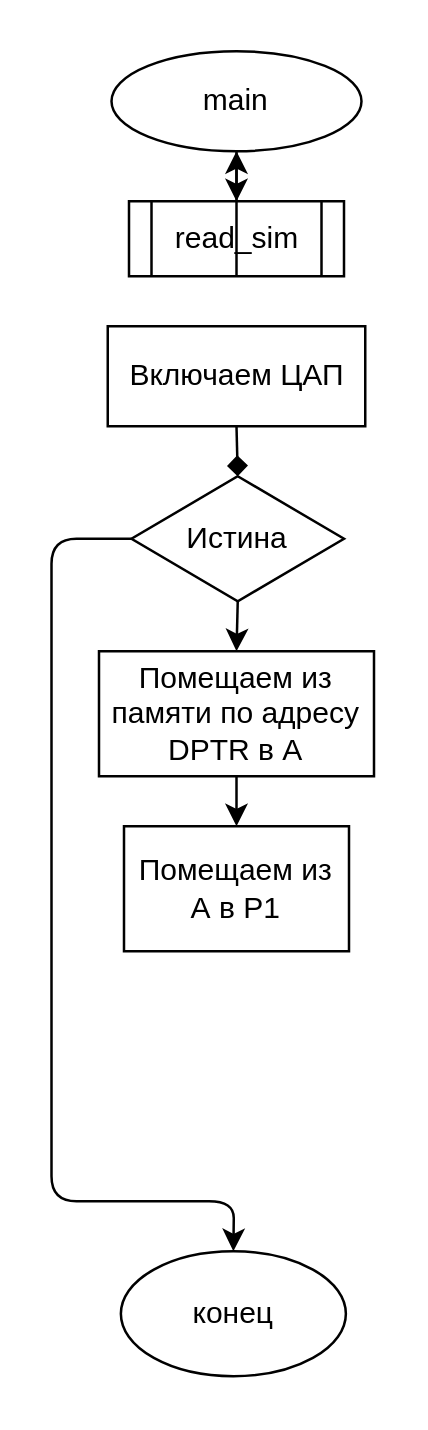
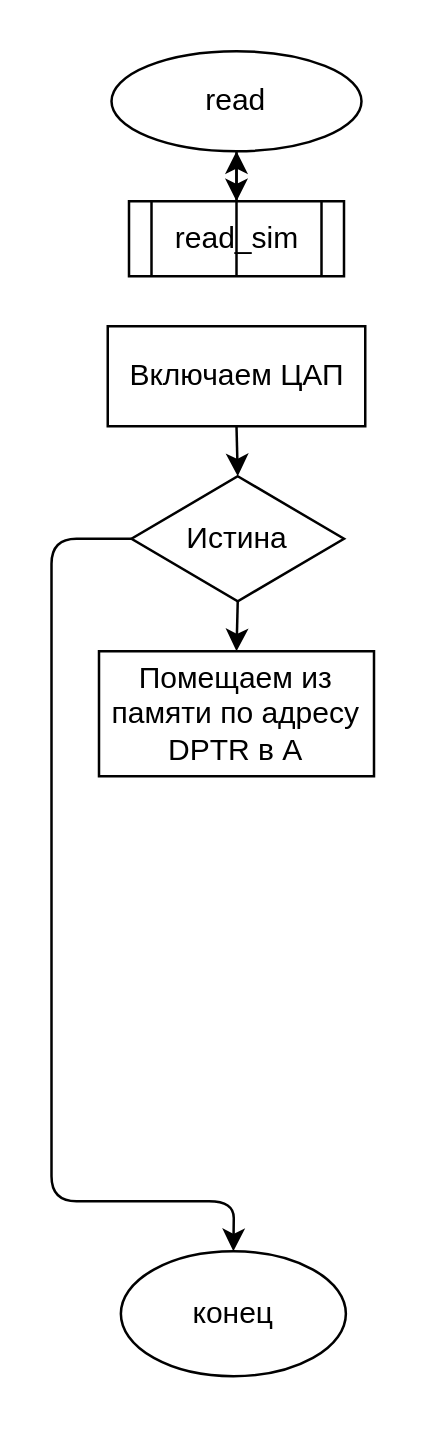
- <mxCell id="2" value="main" style="ellipse;whiteSpace=wrap;html=1;" vertex="1" parent="1"><mxGeometry x="44" y="20" width="100" height="40" as="geometry" /></mxCell>
+ <mxCell id="2" value="read" style="ellipse;whiteSpace=wrap;html=1;" vertex="1" parent="1"><mxGeometry x="44" y="20" width="100" height="40" as="geometry" /></mxCell>
- <mxCell id="9" value="" style="endArrow=diamond;html=1;entryX=0.5;entryY=0;entryDx=0;entryDy=0;exitX=0.5;exitY=1;exitDx=0;exitDy=0;" edge="1" parent="1" source="6" target="8"><mxGeometry width="50" height="50" relative="1" as="geometry"><mxPoint x="-100" y="260" as="sourcePoint" /><mxPoint x="-50" y="210" as="targetPoint" /></mxGeometry></mxCell>
+ <mxCell id="9" value="" style="endArrow=classic;html=1;entryX=0.5;entryY=0;entryDx=0;entryDy=0;exitX=0.5;exitY=1;exitDx=0;exitDy=0;" edge="1" parent="1" source="6" target="8"><mxGeometry width="50" height="50" relative="1" as="geometry"><mxPoint x="-100" y="260" as="sourcePoint" /><mxPoint x="-50" y="210" as="targetPoint" /></mxGeometry></mxCell>
- <mxCell id="13" value="" style="endArrow=classic;html=1;entryX=0.5;entryY=0;entryDx=0;entryDy=0;exitX=0.5;exitY=1;exitDx=0;exitDy=0;" edge="1" parent="1" source="11" target="12"><mxGeometry width="50" height="50" relative="1" as="geometry"><mxPoint x="-130" y="440" as="sourcePoint" /><mxPoint x="-80" y="390" as="targetPoint" /></mxGeometry></mxCell>
- <mxCell id="12" value="Помещаем из А в P1" style="rounded=0;whiteSpace=wrap;html=1;" vertex="1" parent="1"><mxGeometry x="49" y="330" width="90" height="50" as="geometry" /></mxCell>
